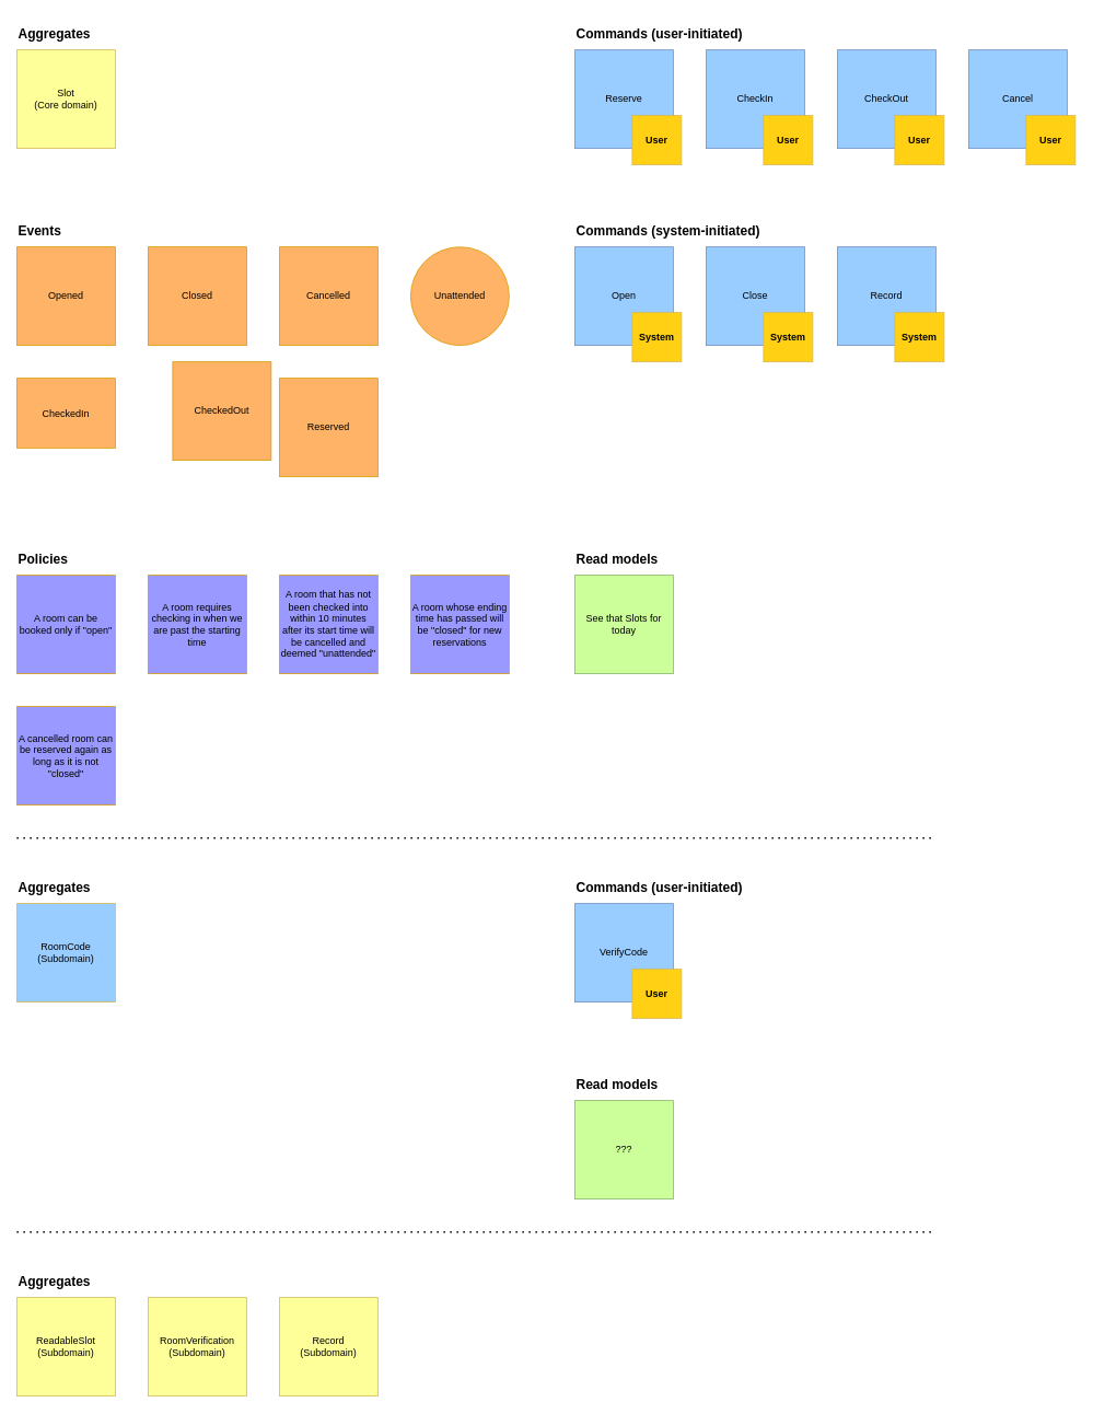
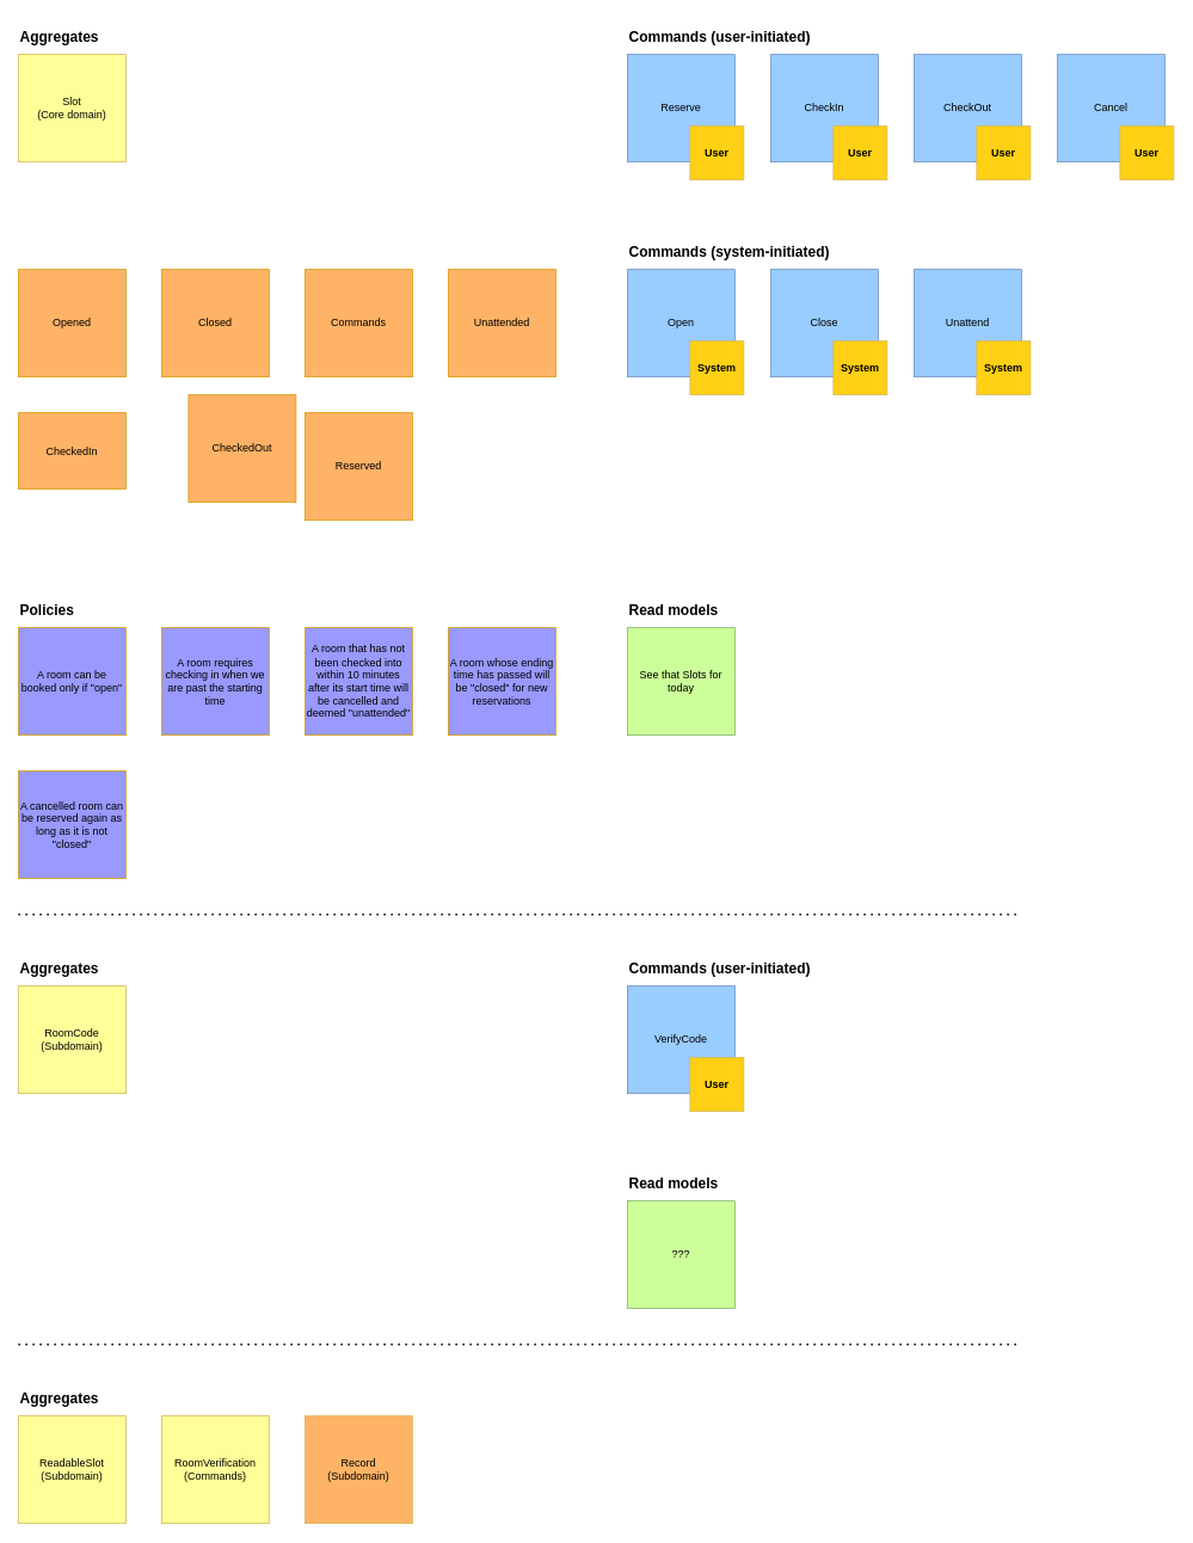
- <mxCell id="18" value="&lt;span style=&quot;font-size: 16px&quot;&gt;Events&lt;/span&gt;" style="text;html=1;strokeColor=none;fillColor=none;align=left;verticalAlign=middle;whiteSpace=wrap;rounded=0;fontStyle=1" parent="1" vertex="1"><mxGeometry x="20" y="260" width="280" height="40" as="geometry" /></mxCell>
- <mxCell id="17" value="Cancelled" style="rounded=0;whiteSpace=wrap;html=1;fillColor=#FFB366;strokeColor=#d79b00;" parent="1" vertex="1"><mxGeometry x="340" y="300" width="120" height="120" as="geometry" /></mxCell>
+ <mxCell id="17" value="Commands" style="rounded=0;whiteSpace=wrap;html=1;fillColor=#FFB366;strokeColor=#d79b00;" parent="1" vertex="1"><mxGeometry x="340" y="300" width="120" height="120" as="geometry" /></mxCell>
- <mxCell id="22" value="Unattended" style="ellipse;whiteSpace=wrap;html=1;fillColor=#FFB366;strokeColor=#d79b00;" parent="1" vertex="1"><mxGeometry x="500" y="300" width="120" height="120" as="geometry" /></mxCell>
+ <mxCell id="22" value="Unattended" style="rounded=0;whiteSpace=wrap;html=1;fillColor=#FFB366;strokeColor=#d79b00;" parent="1" vertex="1"><mxGeometry x="500" y="300" width="120" height="120" as="geometry" /></mxCell>
- <mxCell id="4" value="Record" style="rounded=0;whiteSpace=wrap;html=1;fillColor=#99CCFF;strokeColor=#6c8ebf;" parent="1" vertex="1"><mxGeometry x="1020" y="300" width="120" height="120" as="geometry" /></mxCell>
+ <mxCell id="4" value="Unattend" style="rounded=0;whiteSpace=wrap;html=1;fillColor=#99CCFF;strokeColor=#6c8ebf;" parent="1" vertex="1"><mxGeometry x="1020" y="300" width="120" height="120" as="geometry" /></mxCell>
- <mxCell id="39" value="RoomCode&lt;br&gt;(Subdomain)" style="rounded=0;whiteSpace=wrap;html=1;fillColor=#99ccff;strokeColor=#d6b656;" parent="1" vertex="1"><mxGeometry x="20" y="1100" width="120" height="120" as="geometry" /></mxCell>
+ <mxCell id="39" value="RoomCode&lt;br&gt;(Subdomain)" style="rounded=0;whiteSpace=wrap;html=1;fillColor=#FFFF99;strokeColor=#d6b656;" parent="1" vertex="1"><mxGeometry x="20" y="1100" width="120" height="120" as="geometry" /></mxCell>
- <mxCell id="11" value="RoomVerification&lt;br&gt;(Subdomain)" style="rounded=0;whiteSpace=wrap;html=1;fillColor=#FFFF99;strokeColor=#d6b656;" parent="1" vertex="1"><mxGeometry x="180" y="1580" width="120" height="120" as="geometry" /></mxCell>
+ <mxCell id="11" value="RoomVerification&lt;br&gt;(Commands)" style="rounded=0;whiteSpace=wrap;html=1;fillColor=#FFFF99;strokeColor=#d6b656;" parent="1" vertex="1"><mxGeometry x="180" y="1580" width="120" height="120" as="geometry" /></mxCell>
- <mxCell id="12" value="Record&lt;br&gt;(Subdomain)" style="rounded=0;whiteSpace=wrap;html=1;fillColor=#FFFF99;strokeColor=#d6b656;" parent="1" vertex="1"><mxGeometry x="340" y="1580" width="120" height="120" as="geometry" /></mxCell>
+ <mxCell id="12" value="Record&lt;br&gt;(Subdomain)" style="rounded=0;whiteSpace=wrap;html=1;fillColor=#ffb366;strokeColor=#d6b656;" parent="1" vertex="1"><mxGeometry x="340" y="1580" width="120" height="120" as="geometry" /></mxCell>
